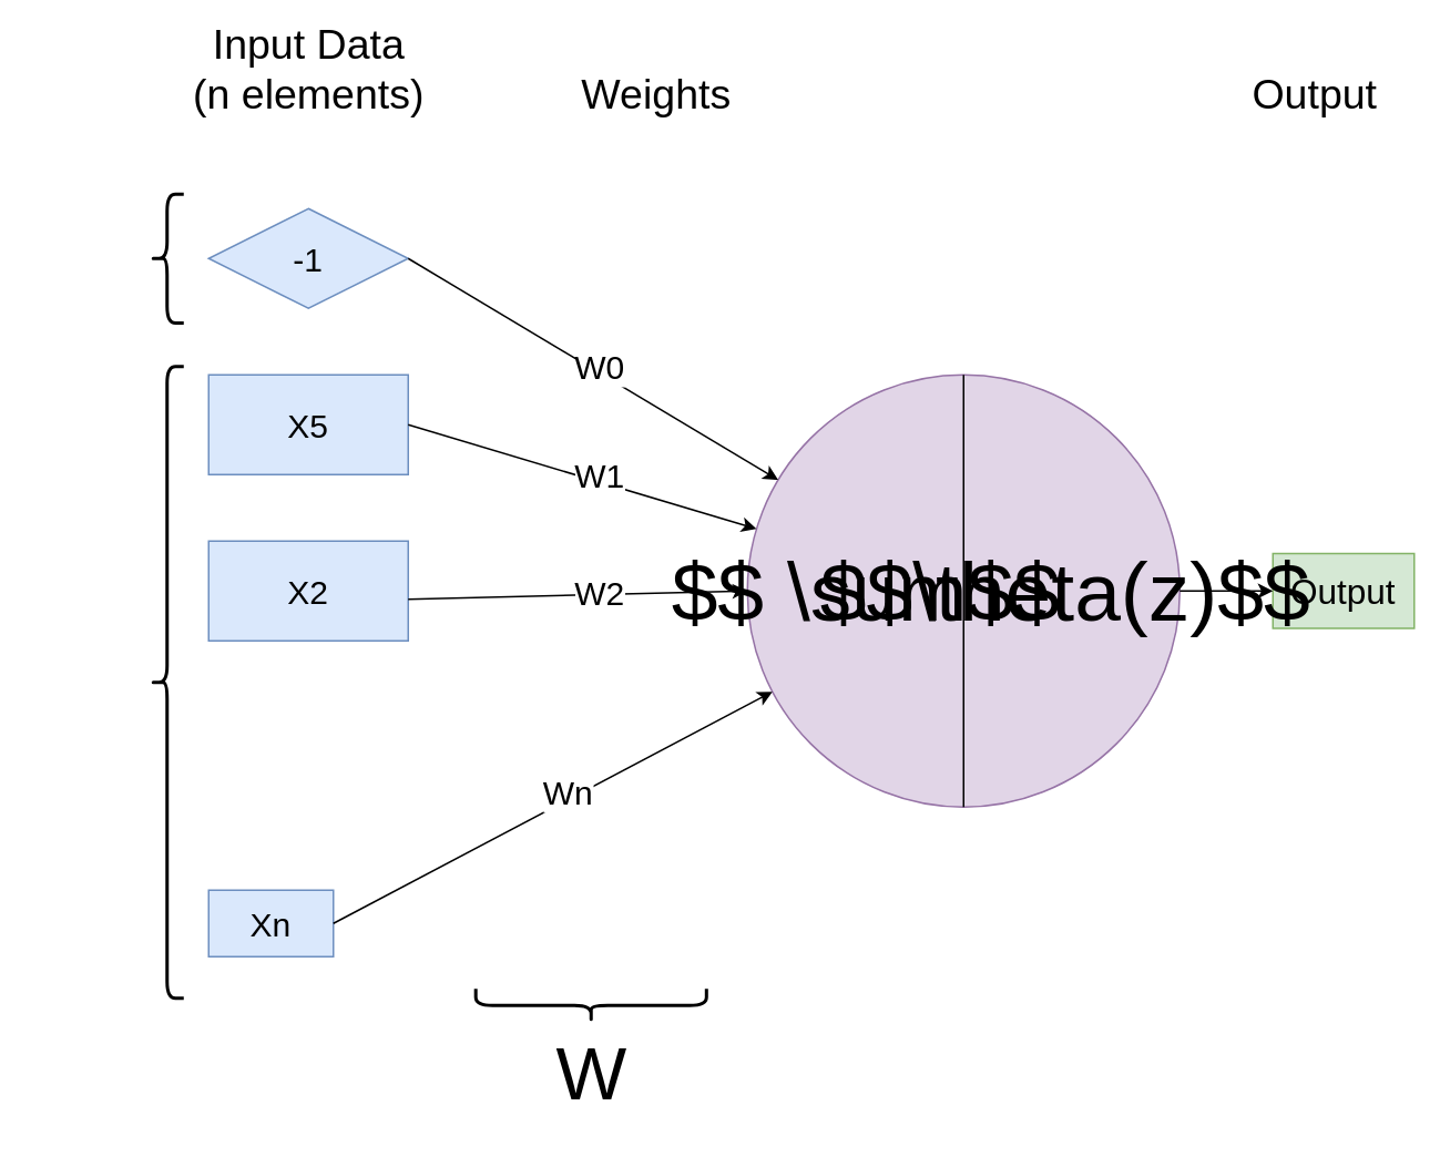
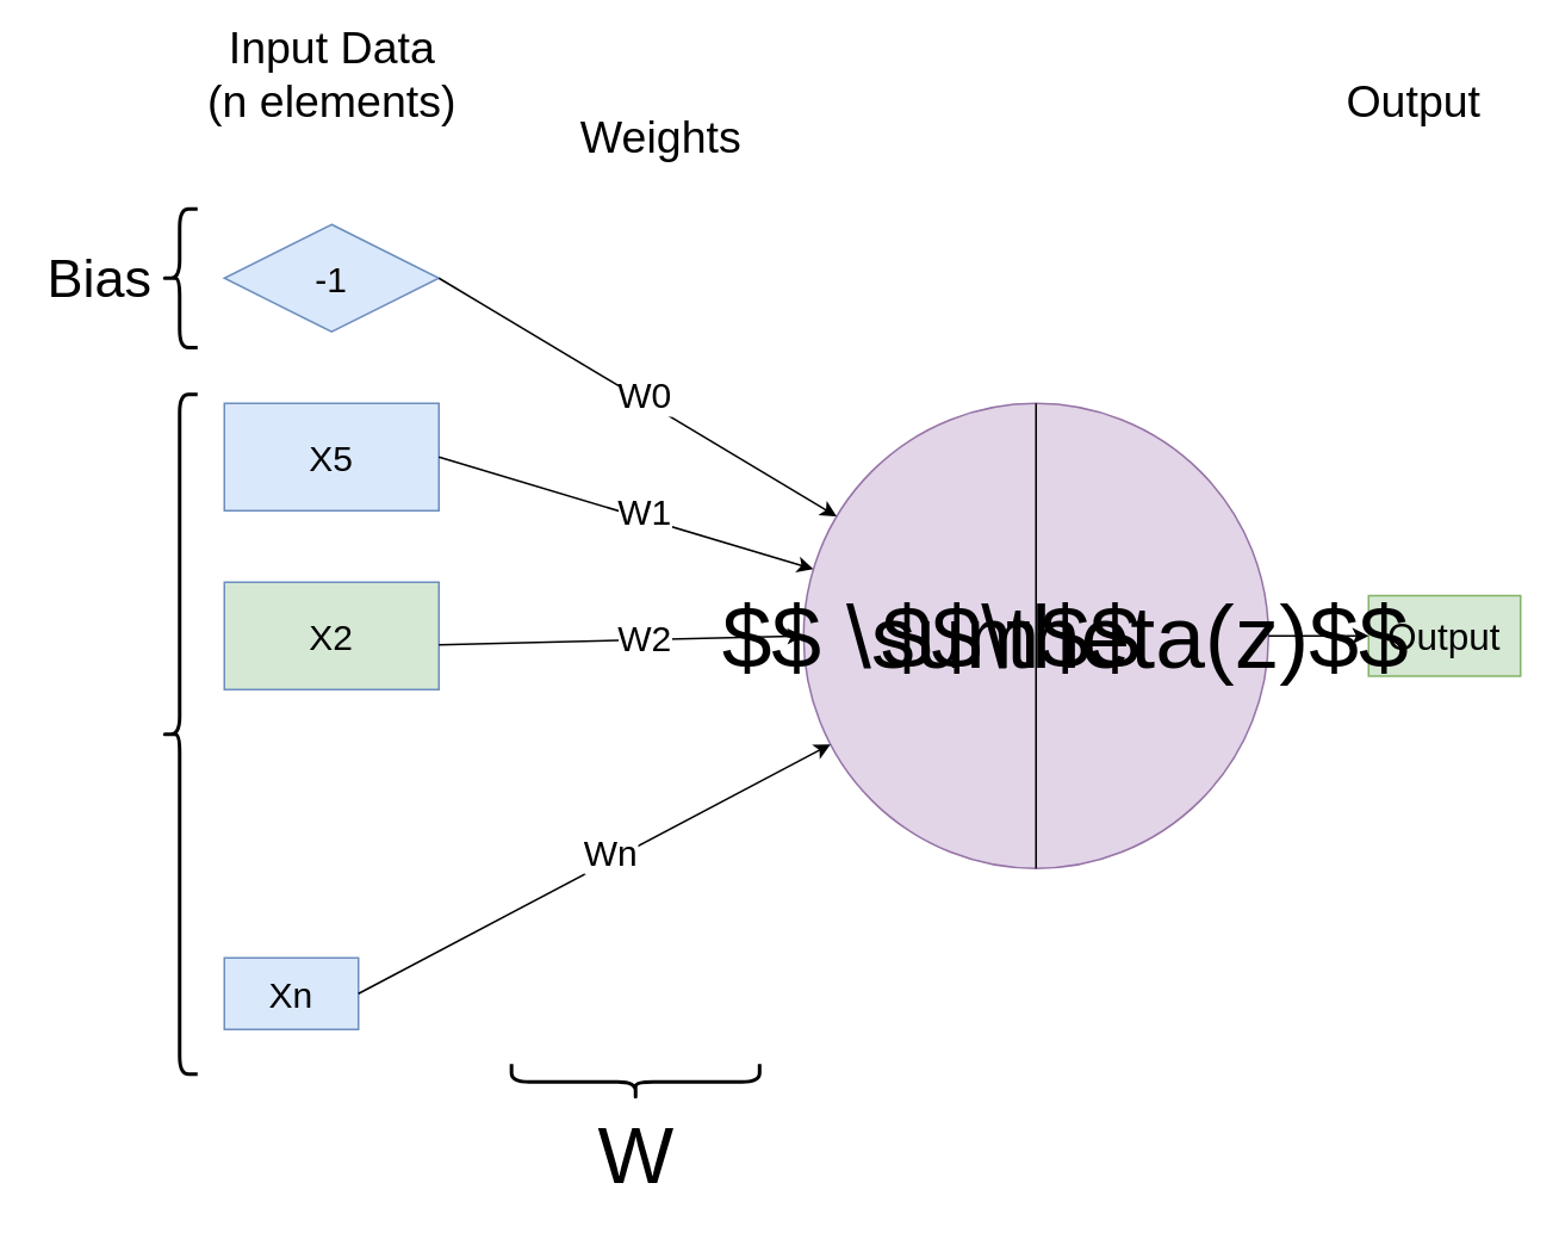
- <mxCell id="19" value="&lt;font style=&quot;font-size: 25px&quot;&gt;Weights&lt;/font&gt;" style="text;html=1;align=center;verticalAlign=middle;resizable=0;points=[];autosize=1;" parent="1" vertex="1"><mxGeometry x="339" y="45" width="110" height="20" as="geometry" /></mxCell>
+ <mxCell id="19" value="&lt;font style=&quot;font-size: 25px&quot;&gt;Weights&lt;/font&gt;" style="text;html=1;align=center;verticalAlign=middle;resizable=0;points=[];autosize=1;" parent="1" vertex="1"><mxGeometry x="314" y="65" width="110" height="20" as="geometry" /></mxCell>
+ <mxCell id="30" value="&lt;font style=&quot;font-size: 30px&quot;&gt;Bias&lt;/font&gt;" style="text;html=1;align=center;verticalAlign=middle;resizable=0;points=[];autosize=1;" vertex="1" parent="1"><mxGeometry x="20" y="140" width="70" height="30" as="geometry" /></mxCell>
- <mxCell id="4" value="&lt;font style=&quot;font-size: 20px&quot;&gt;X2&lt;/font&gt;" style="rounded=0;whiteSpace=wrap;html=1;fillColor=#dae8fc;strokeColor=#6c8ebf;" parent="1" vertex="1"><mxGeometry x="125" y="325" width="120" height="60" as="geometry" /></mxCell>
+ <mxCell id="4" value="&lt;font style=&quot;font-size: 20px&quot;&gt;X2&lt;/font&gt;" style="rounded=0;whiteSpace=wrap;html=1;fillColor=#d5e8d4;strokeColor=#6c8ebf;" parent="1" vertex="1"><mxGeometry x="125" y="325" width="120" height="60" as="geometry" /></mxCell>
